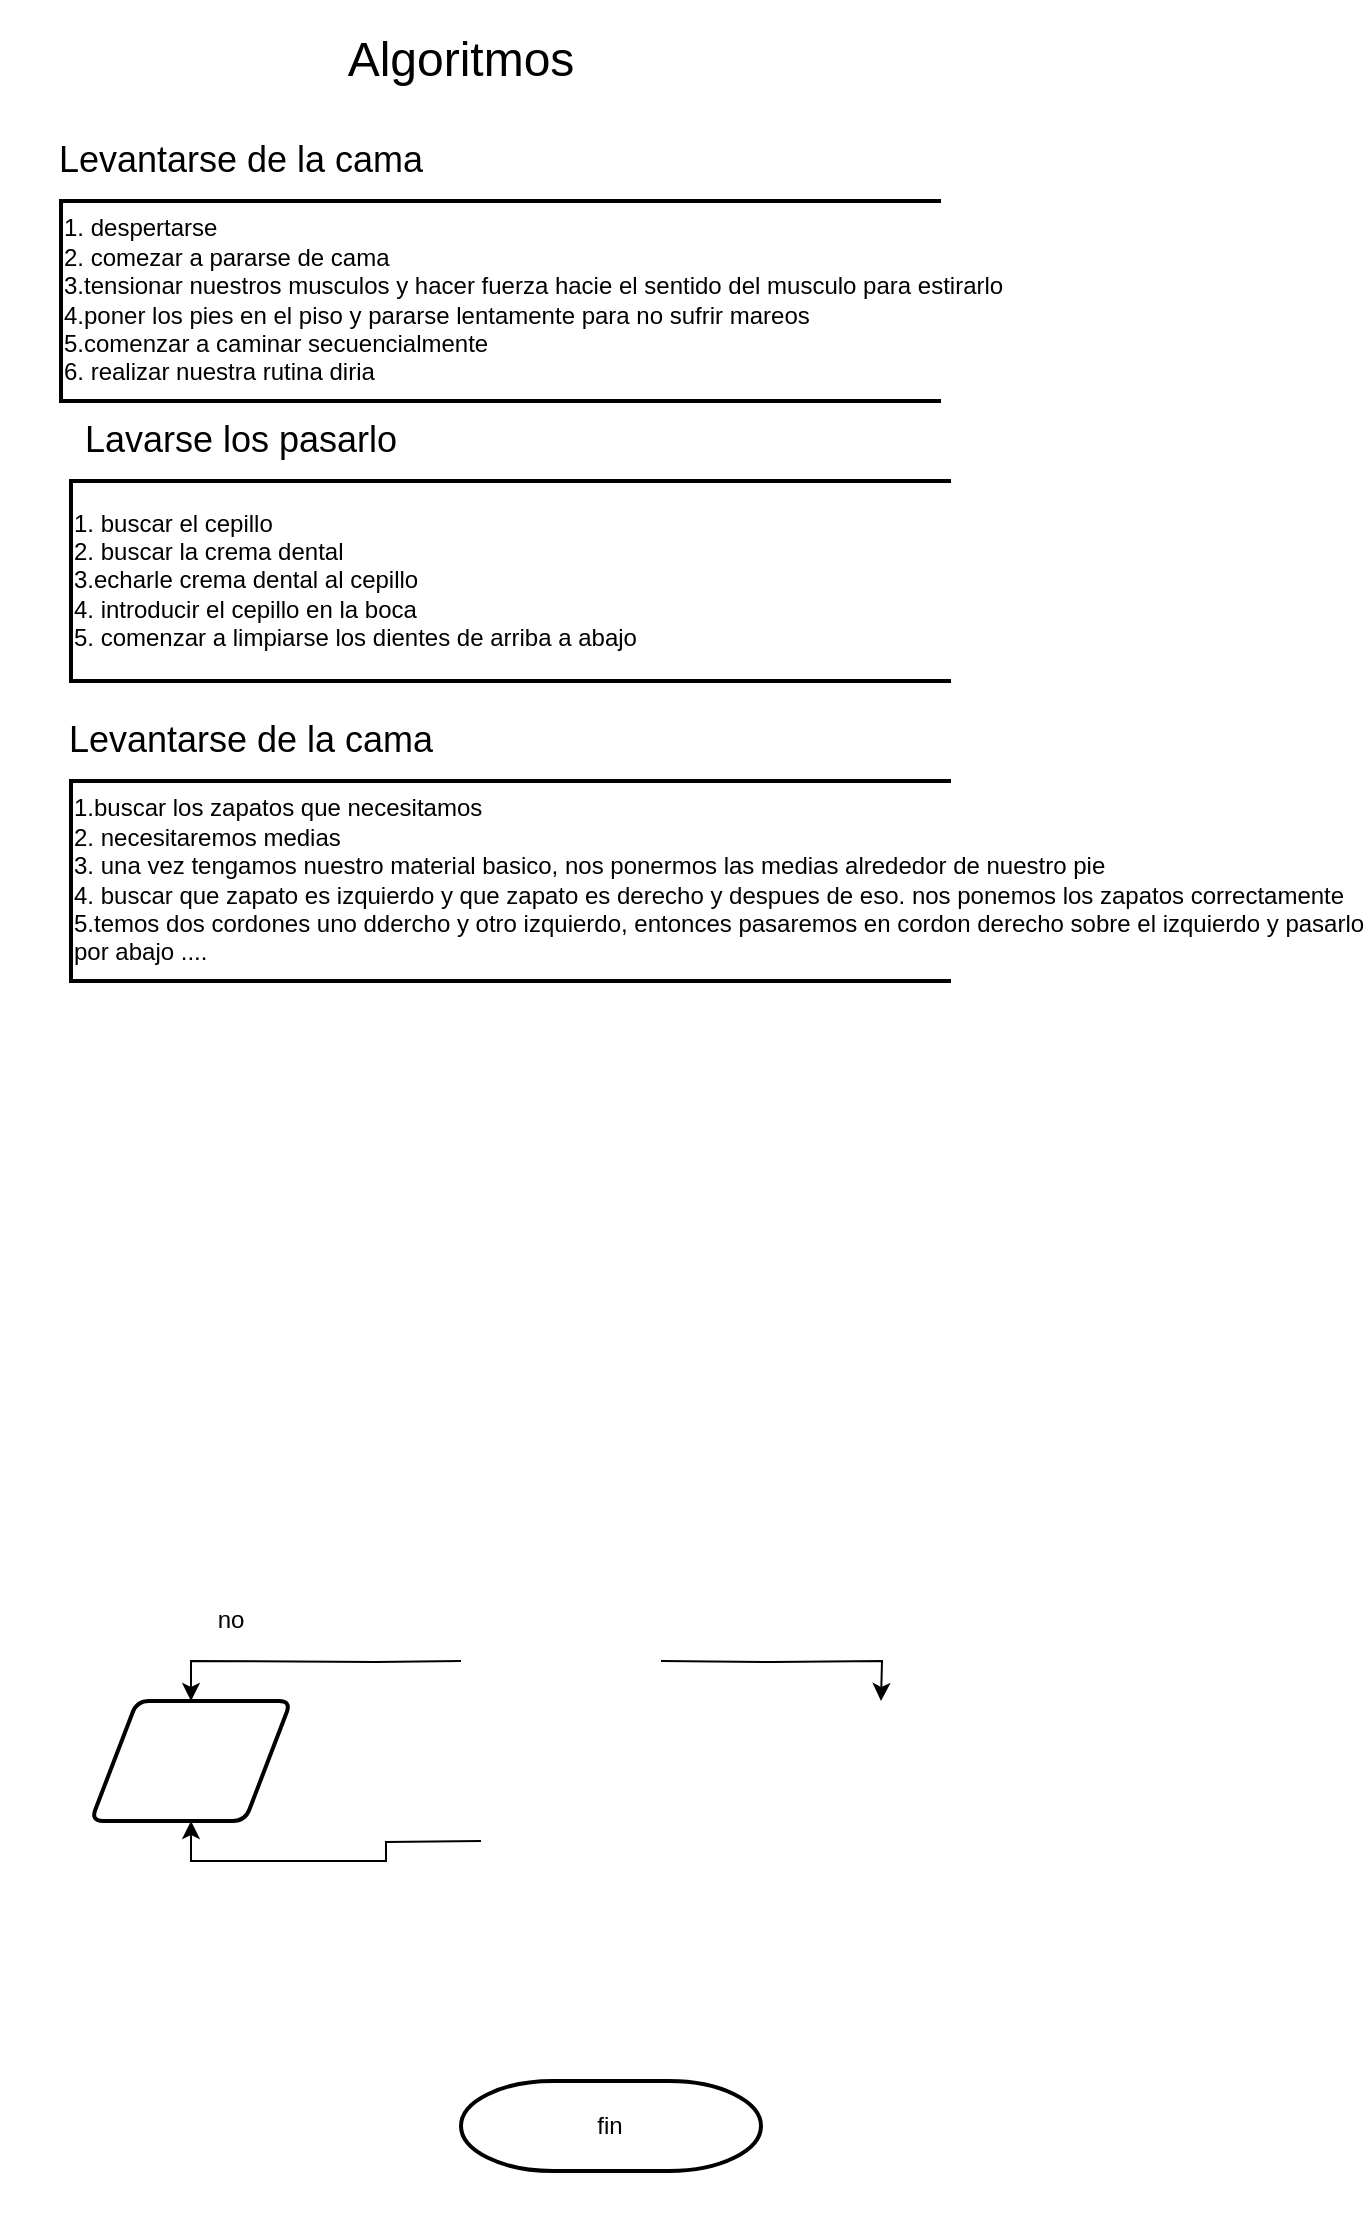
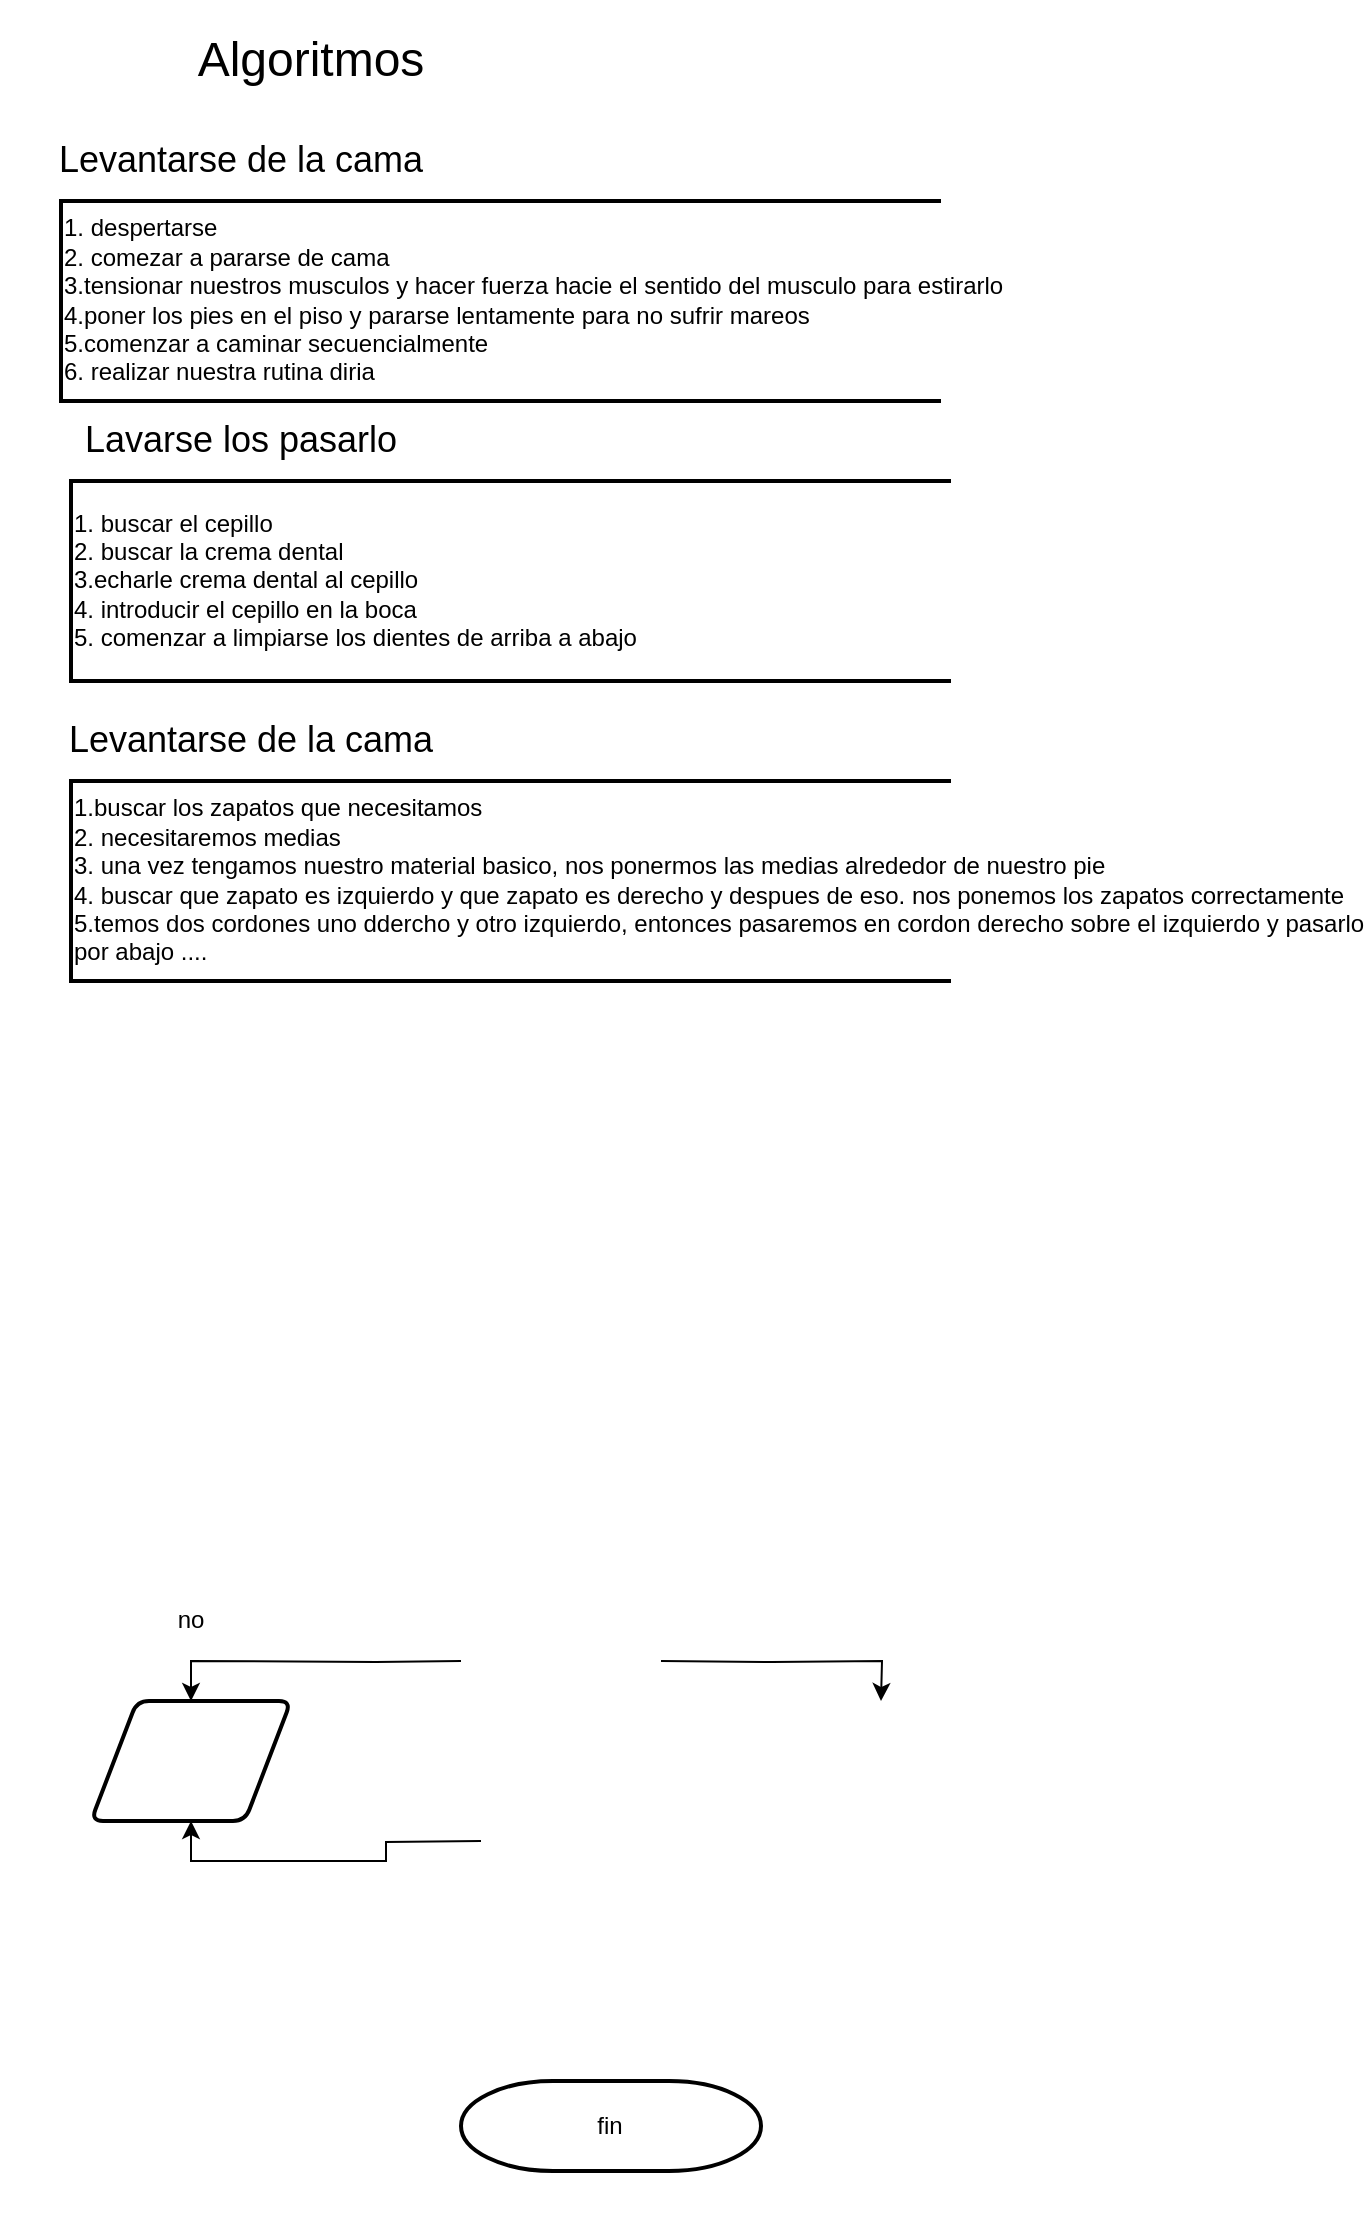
- <mxCell id="3" value="&lt;font style=&quot;font-size: 24px&quot;&gt;Algoritmos&lt;/font&gt;" style="text;html=1;align=center;verticalAlign=middle;resizable=0;points=[];autosize=1;strokeColor=none;fillColor=none;" vertex="1" parent="1"><mxGeometry x="165" y="20" width="130" height="20" as="geometry" /></mxCell>
+ <mxCell id="3" value="&lt;font style=&quot;font-size: 24px&quot;&gt;Algoritmos&lt;/font&gt;" style="text;html=1;align=center;verticalAlign=middle;resizable=0;points=[];autosize=1;strokeColor=none;fillColor=none;" vertex="1" parent="1"><mxGeometry x="90" y="20" width="130" height="20" as="geometry" /></mxCell>
- <mxCell id="13" value="no" style="text;html=1;align=center;verticalAlign=middle;resizable=0;points=[];autosize=1;strokeColor=none;fillColor=none;" vertex="1" parent="1"><mxGeometry x="100" y="800" width="30" height="20" as="geometry" /></mxCell>
+ <mxCell id="13" value="no" style="text;html=1;align=center;verticalAlign=middle;resizable=0;points=[];autosize=1;strokeColor=none;fillColor=none;" vertex="1" parent="1"><mxGeometry x="80" y="800" width="30" height="20" as="geometry" /></mxCell>
